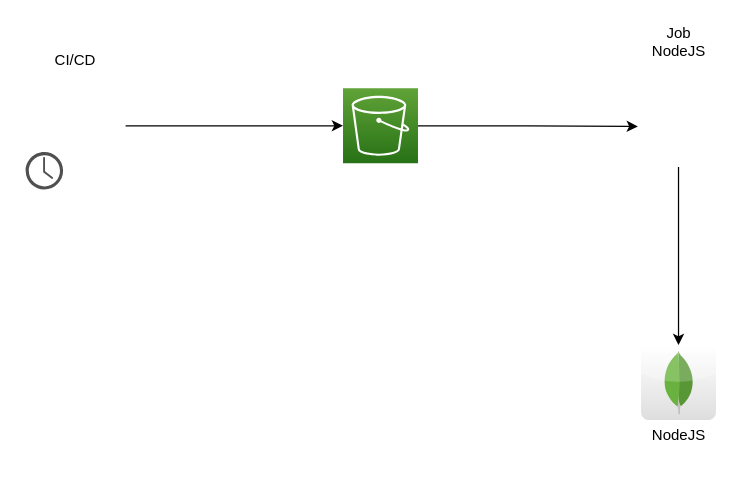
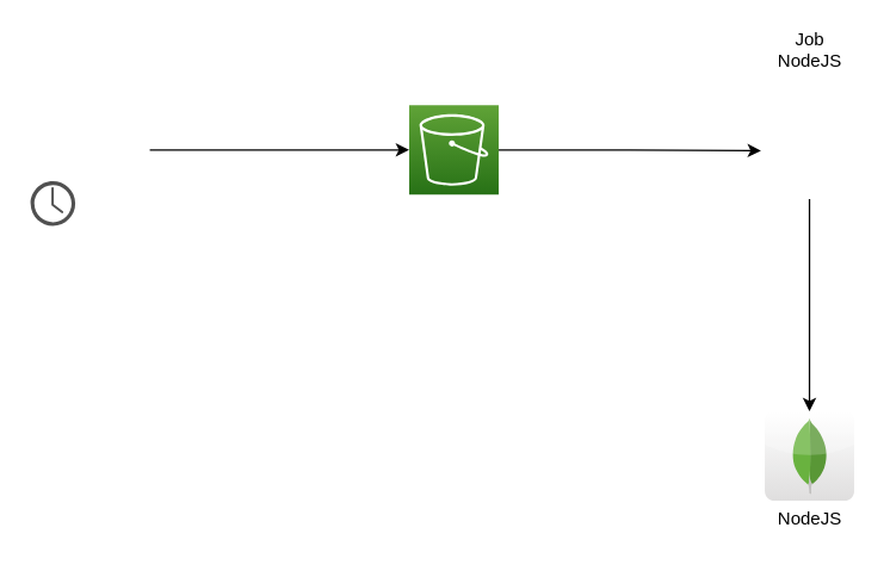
- <mxCell id="10" value="CI/CD" style="text;html=1;strokeColor=none;fillColor=none;align=center;verticalAlign=middle;whiteSpace=wrap;rounded=0;" vertex="1" parent="1"><mxGeometry x="30" y="35" width="60" height="25" as="geometry" /></mxCell>
